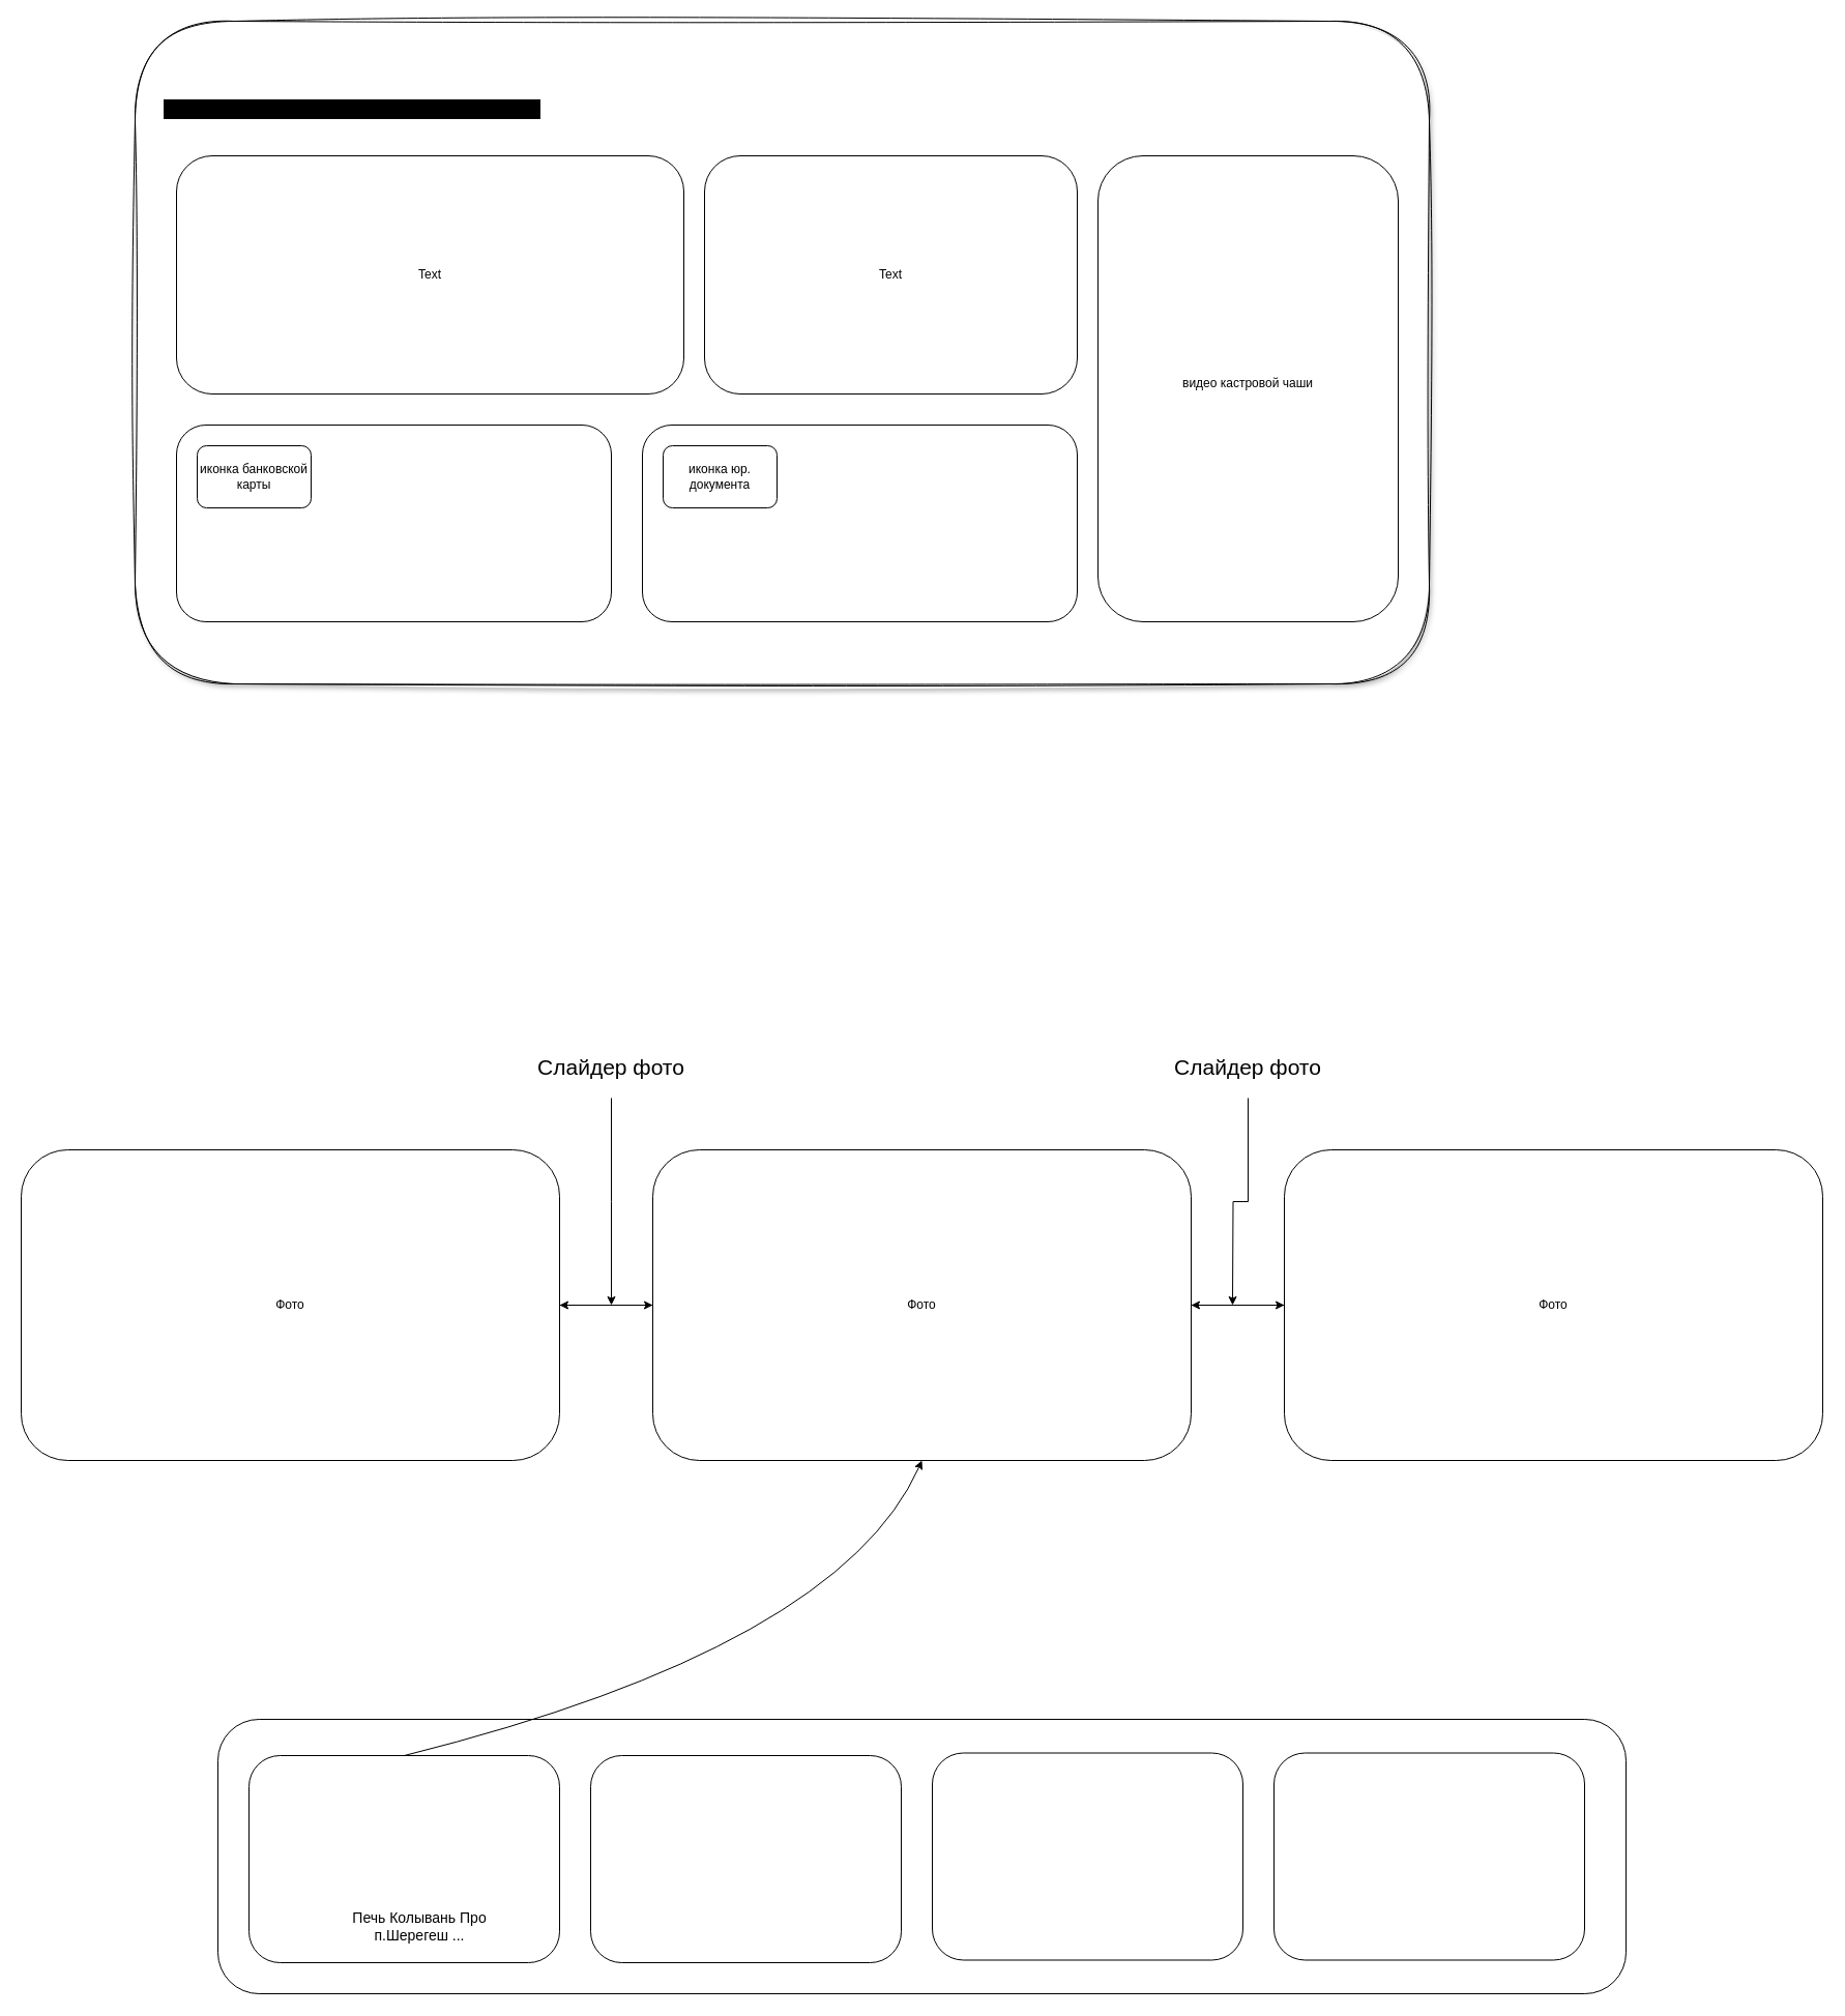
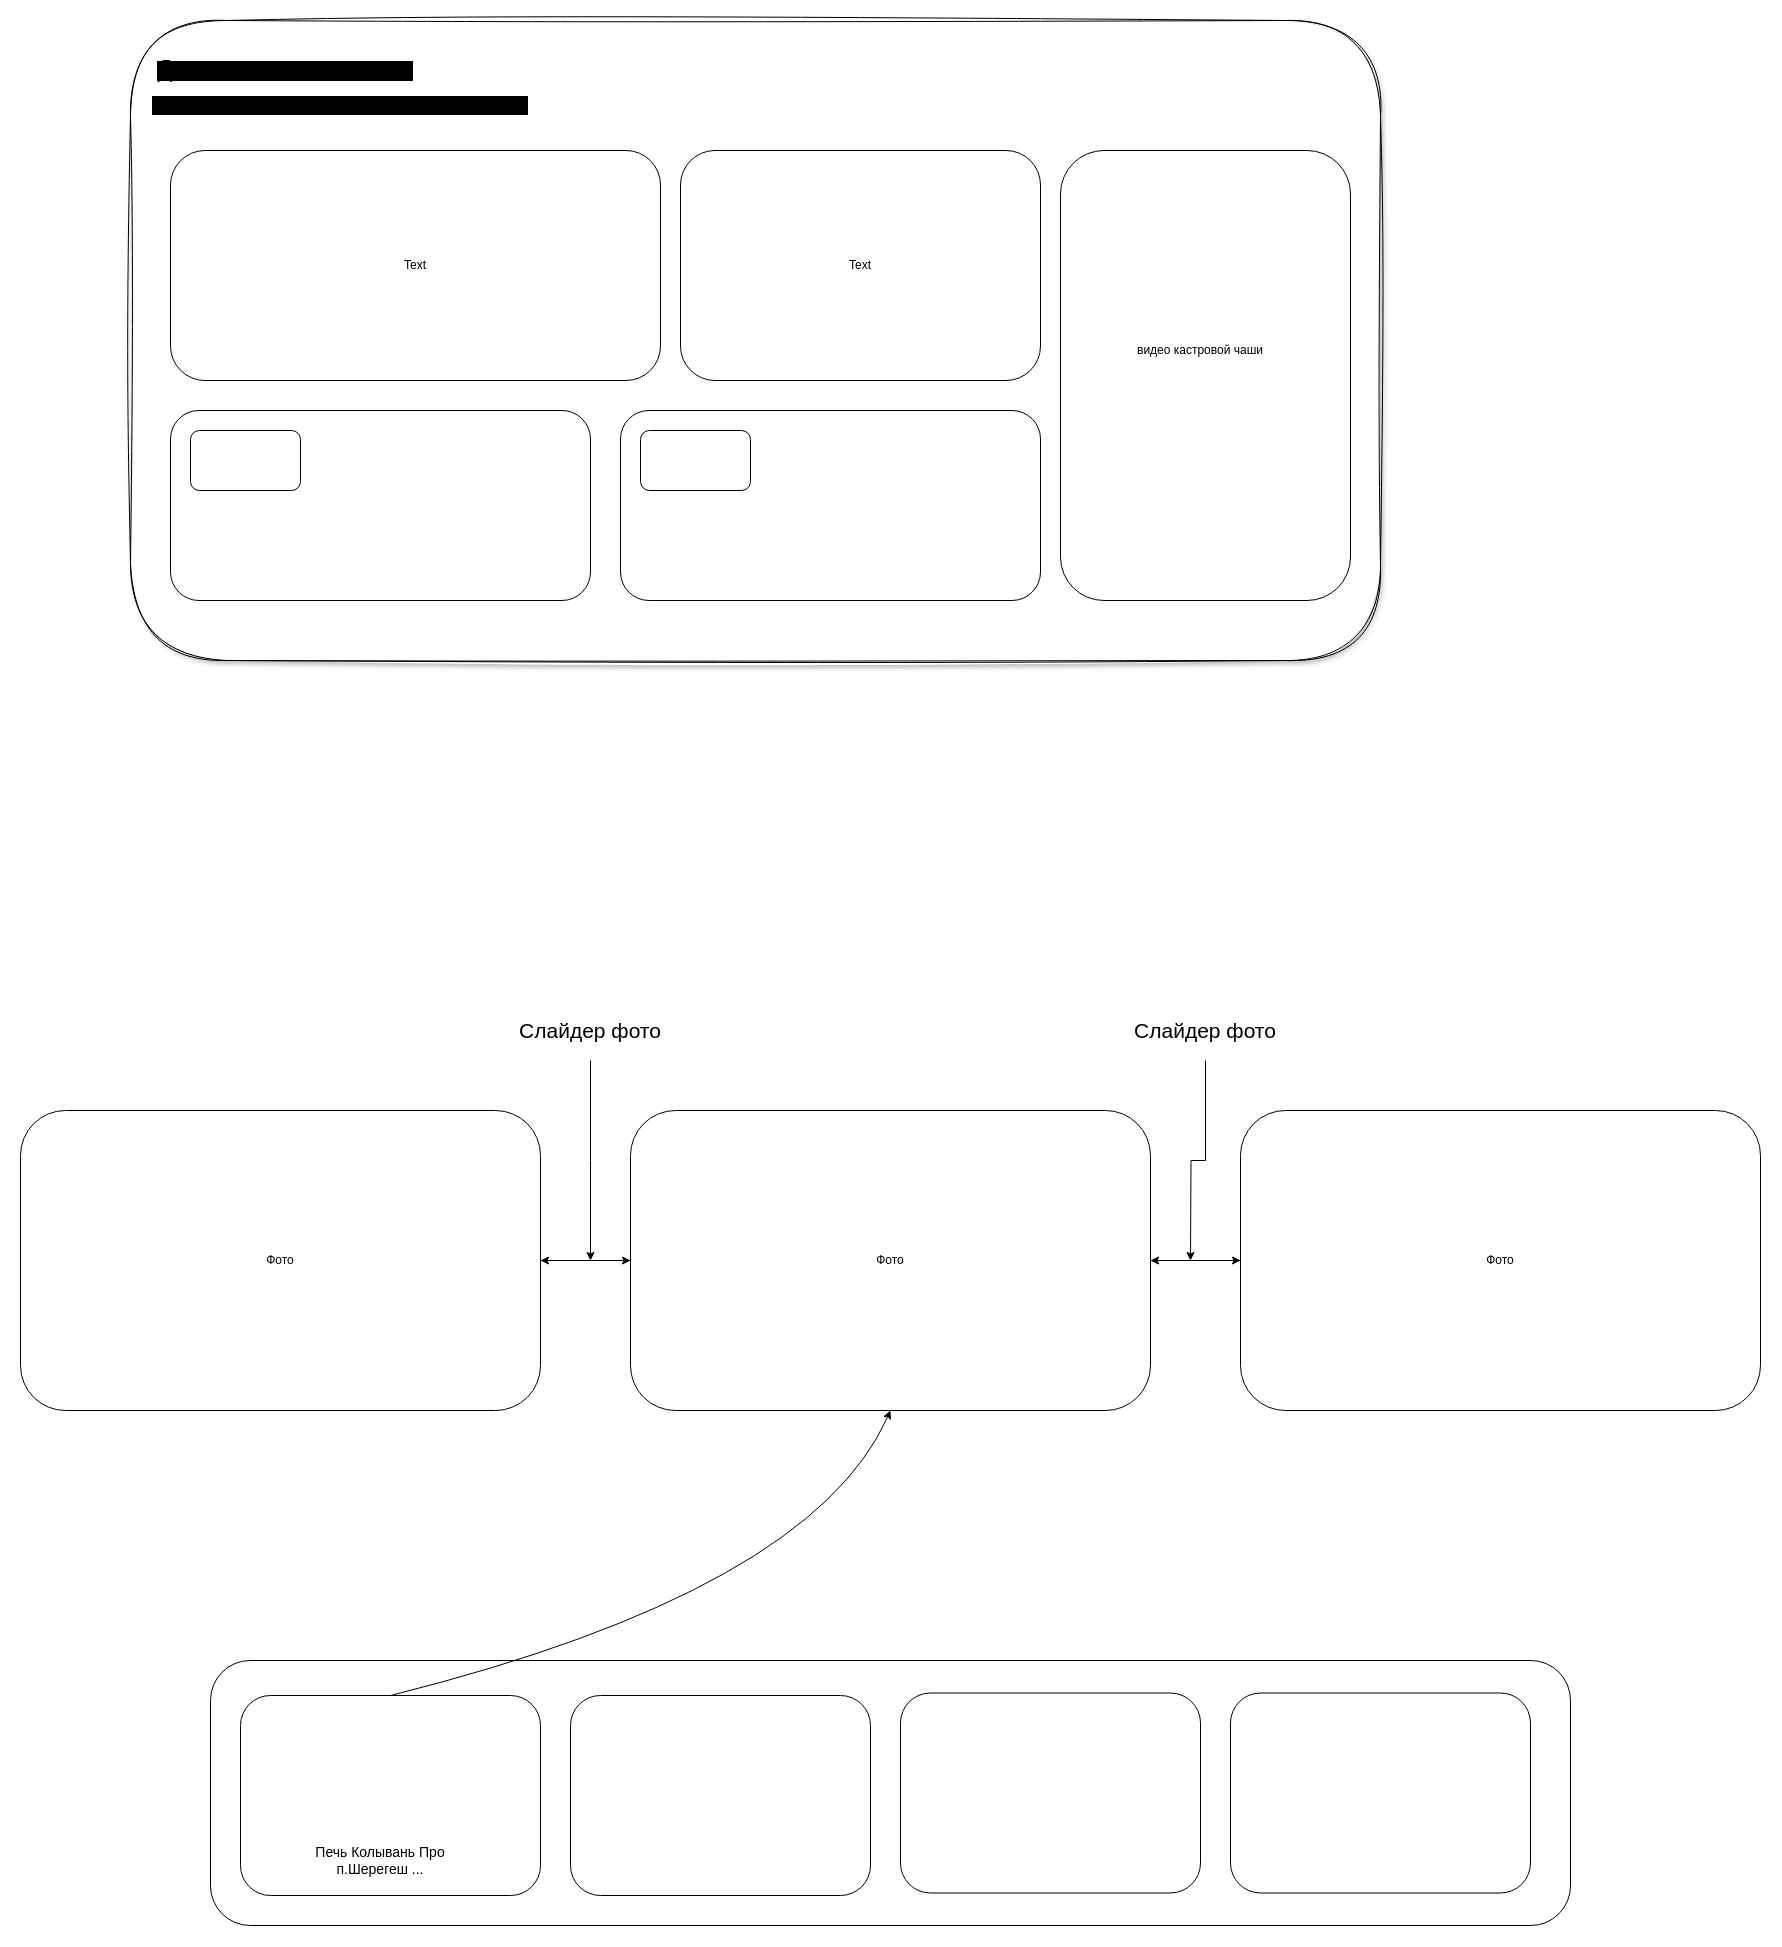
+ <mxCell id="3" value="&lt;div style=&quot;background-color: rgb(0, 0, 0); font-family: Consolas, &amp;quot;Courier New&amp;quot;, monospace; line-height: 19px; white-space: pre;&quot;&gt;&lt;font style=&quot;font-size: 25px;&quot;&gt;Доставка и оплата&lt;/font&gt;&lt;/div&gt;" style="text;html=1;align=center;verticalAlign=middle;whiteSpace=wrap;rounded=0;strokeWidth=1;fontSize=20;" vertex="1" parent="1"><mxGeometry x="160" y="50" width="250" height="40" as="geometry" /></mxCell>
- <mxCell id="4" value="&lt;div style=&quot;background-color: rgb(0, 0, 0); font-family: Consolas, &amp;quot;Courier New&amp;quot;, monospace; line-height: 19px; white-space: pre;&quot;&gt;Работаем по всей Фото. Без наценок. Удобно и прозрачно.&lt;/div&gt;" style="text;html=1;align=center;verticalAlign=middle;whiteSpace=wrap;rounded=0;fontSize=11;" vertex="1" parent="1"><mxGeometry x="150" y="90" width="380" height="30" as="geometry" /></mxCell>
+ <mxCell id="4" value="&lt;div style=&quot;background-color: rgb(0, 0, 0); font-family: Consolas, &amp;quot;Courier New&amp;quot;, monospace; line-height: 19px; white-space: pre;&quot;&gt;Работаем по всей России. Без наценок. Удобно и прозрачно.&lt;/div&gt;" style="text;html=1;align=center;verticalAlign=middle;whiteSpace=wrap;rounded=0;fontSize=11;" vertex="1" parent="1"><mxGeometry x="150" y="90" width="380" height="30" as="geometry" /></mxCell>
- <mxCell id="8" value="видео кастровой чаши" style="text;html=1;align=center;verticalAlign=middle;whiteSpace=wrap;rounded=0;" vertex="1" parent="1"><mxGeometry x="1115" y="345" width="180" height="50" as="geometry" /></mxCell>
+ <mxCell id="8" value="видео кастровой чаши" style="text;html=1;align=center;verticalAlign=middle;whiteSpace=wrap;rounded=0;" vertex="1" parent="1"><mxGeometry x="1110" y="325" width="180" height="50" as="geometry" /></mxCell>
- <mxCell id="11" value="иконка банковской карты" style="text;html=1;align=center;verticalAlign=middle;whiteSpace=wrap;rounded=0;" vertex="1" parent="1"><mxGeometry x="190" y="445" width="110" height="30" as="geometry" /></mxCell>
- <mxCell id="16" value="иконка юр. документа" style="text;html=1;align=center;verticalAlign=middle;whiteSpace=wrap;rounded=0;" vertex="1" parent="1"><mxGeometry x="645" y="445" width="100" height="30" as="geometry" /></mxCell>
- <mxCell id="22" value="&lt;font style=&quot;font-size: 14px;&quot;&gt;Печь Колывань Про&lt;br&gt;п.Шерегеш ...&lt;/font&gt;" style="text;html=1;align=center;verticalAlign=middle;whiteSpace=wrap;rounded=0;" vertex="1" parent="1"><mxGeometry x="325" y="1830" width="160" height="60" as="geometry" /></mxCell>
+ <mxCell id="22" value="&lt;font style=&quot;font-size: 14px;&quot;&gt;Печь Колывань Про&lt;br&gt;п.Шерегеш ...&lt;/font&gt;" style="text;html=1;align=center;verticalAlign=middle;whiteSpace=wrap;rounded=0;" vertex="1" parent="1"><mxGeometry x="300" y="1830" width="160" height="60" as="geometry" /></mxCell>
